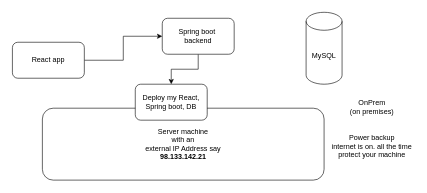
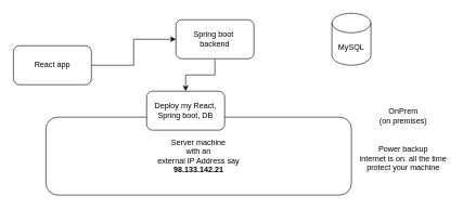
- <mxCell id="6" value="MySQL" style="shape=cylinder3;whiteSpace=wrap;html=1;boundedLbl=1;backgroundOutline=1;size=15;" parent="1" vertex="1"><mxGeometry x="510" y="20" width="60" height="120" as="geometry" /></mxCell>
+ <mxCell id="6" value="MySQL" style="shape=cylinder3;whiteSpace=wrap;html=1;boundedLbl=1;backgroundOutline=1;size=15;" parent="1" vertex="1"><mxGeometry x="510" y="20" width="60" height="80" as="geometry" /></mxCell>
